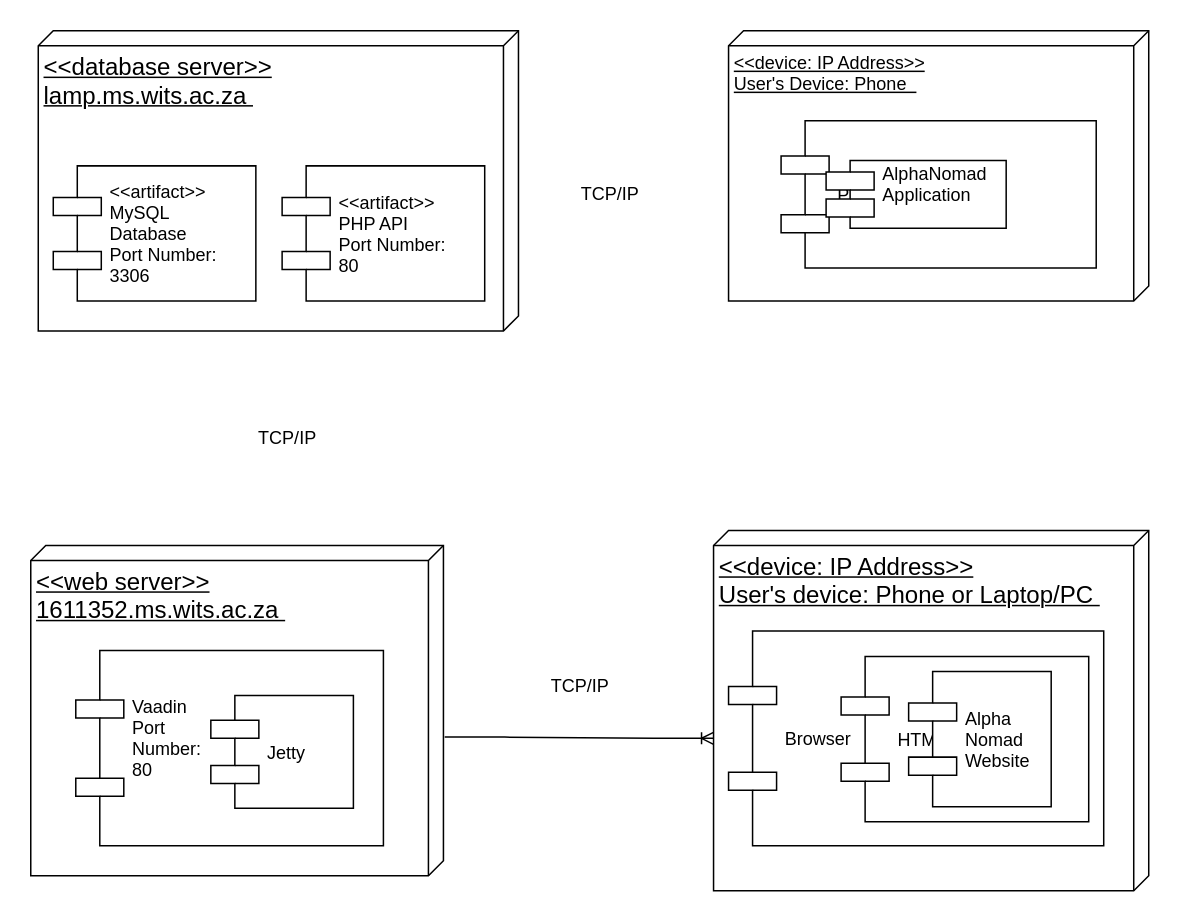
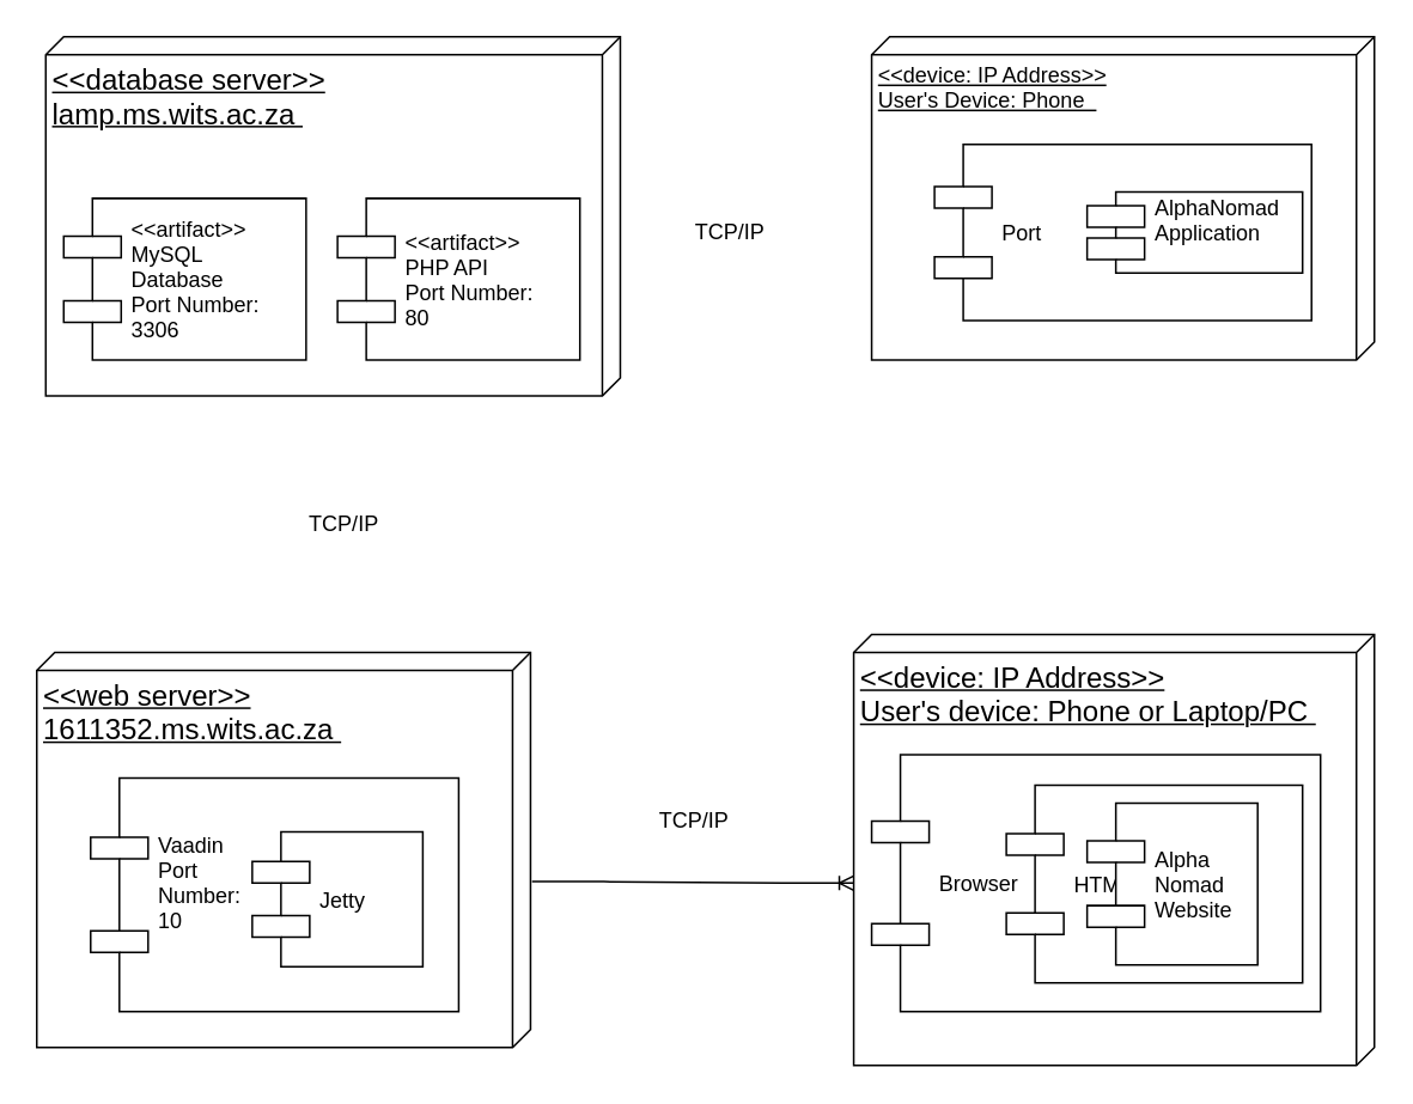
- <mxCell id="6" value="AlphaNomad &#10;Application&#10;" style="shape=component;align=left;spacingLeft=36;" parent="1" vertex="1"><mxGeometry x="550" y="106.5" width="120" height="45" as="geometry" /></mxCell>
+ <mxCell id="6" value="AlphaNomad &#10;Application&#10;" style="shape=component;align=left;spacingLeft=36;" parent="1" vertex="1"><mxGeometry x="605" y="106.5" width="120" height="45" as="geometry" /></mxCell>
- <mxCell id="14" value="Vaadin&#10;Port &#10;Number:&#10;80&#10;" style="shape=component;align=left;spacingLeft=36;" vertex="1" parent="1"><mxGeometry x="50" y="433" width="205" height="130" as="geometry" /></mxCell>
+ <mxCell id="14" value="Vaadin&#10;Port &#10;Number:&#10;10&#10;" style="shape=component;align=left;spacingLeft=36;" vertex="1" parent="1"><mxGeometry x="50" y="433" width="205" height="130" as="geometry" /></mxCell>
